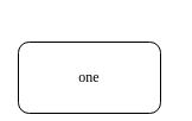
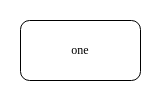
- <mxCell id="2" value="&lt;font face=&quot;Comic Sans MS&quot;&gt;one&lt;/font&gt;" style="rounded=1;whiteSpace=wrap;html=1;" vertex="1" parent="1"><mxGeometry x="15" y="35" width="120" height="60" as="geometry" /></mxCell>
+ <mxCell id="2" value="&lt;font face=&quot;Comic Sans MS&quot;&gt;one&lt;/font&gt;" style="rounded=1;whiteSpace=wrap;html=1;" vertex="1" parent="1"><mxGeometry x="20" y="20" width="120" height="60" as="geometry" /></mxCell>
